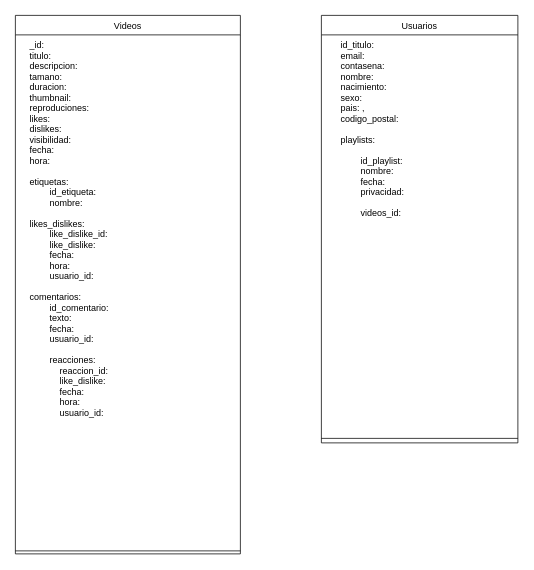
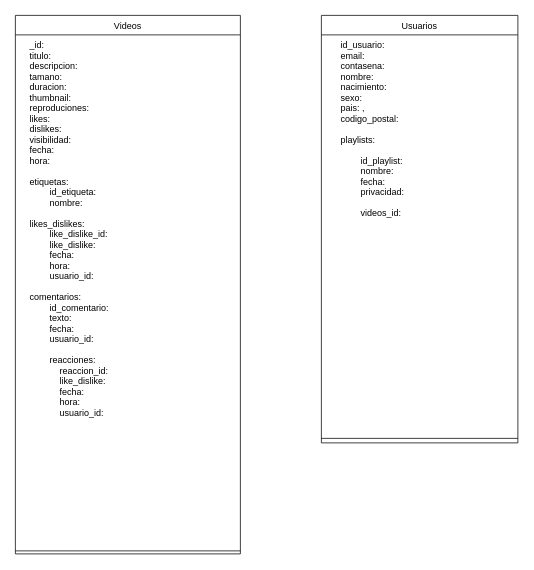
- <mxCell id="3" value="      id_titulo: &#10;      email: &#10;      contasena: &#10;      nombre:&#10;      nacimiento: &#10;      sexo: &#10;      pais: ,&#10;      codigo_postal:&#10;&#10;      playlists: &#10;          &#10;              id_playlist: &#10;              nombre: &#10;              fecha: &#10;              privacidad: &#10;&#10;              videos_id:&#10;                  &#10;              &#10;        &#10; " style="text;align=left;verticalAlign=top;spacingLeft=4;spacingRight=4;overflow=hidden;rotatable=0;points=[[0,0.5],[1,0.5]];portConstraint=eastwest;" parent="2" vertex="1"><mxGeometry y="26" width="262" height="534" as="geometry" /></mxCell>
+ <mxCell id="3" value="      id_usuario: &#10;      email: &#10;      contasena: &#10;      nombre:&#10;      nacimiento: &#10;      sexo: &#10;      pais: ,&#10;      codigo_postal:&#10;&#10;      playlists: &#10;          &#10;              id_playlist: &#10;              nombre: &#10;              fecha: &#10;              privacidad: &#10;&#10;              videos_id:&#10;                  &#10;              &#10;        &#10; " style="text;align=left;verticalAlign=top;spacingLeft=4;spacingRight=4;overflow=hidden;rotatable=0;points=[[0,0.5],[1,0.5]];portConstraint=eastwest;" parent="2" vertex="1"><mxGeometry y="26" width="262" height="534" as="geometry" /></mxCell>
